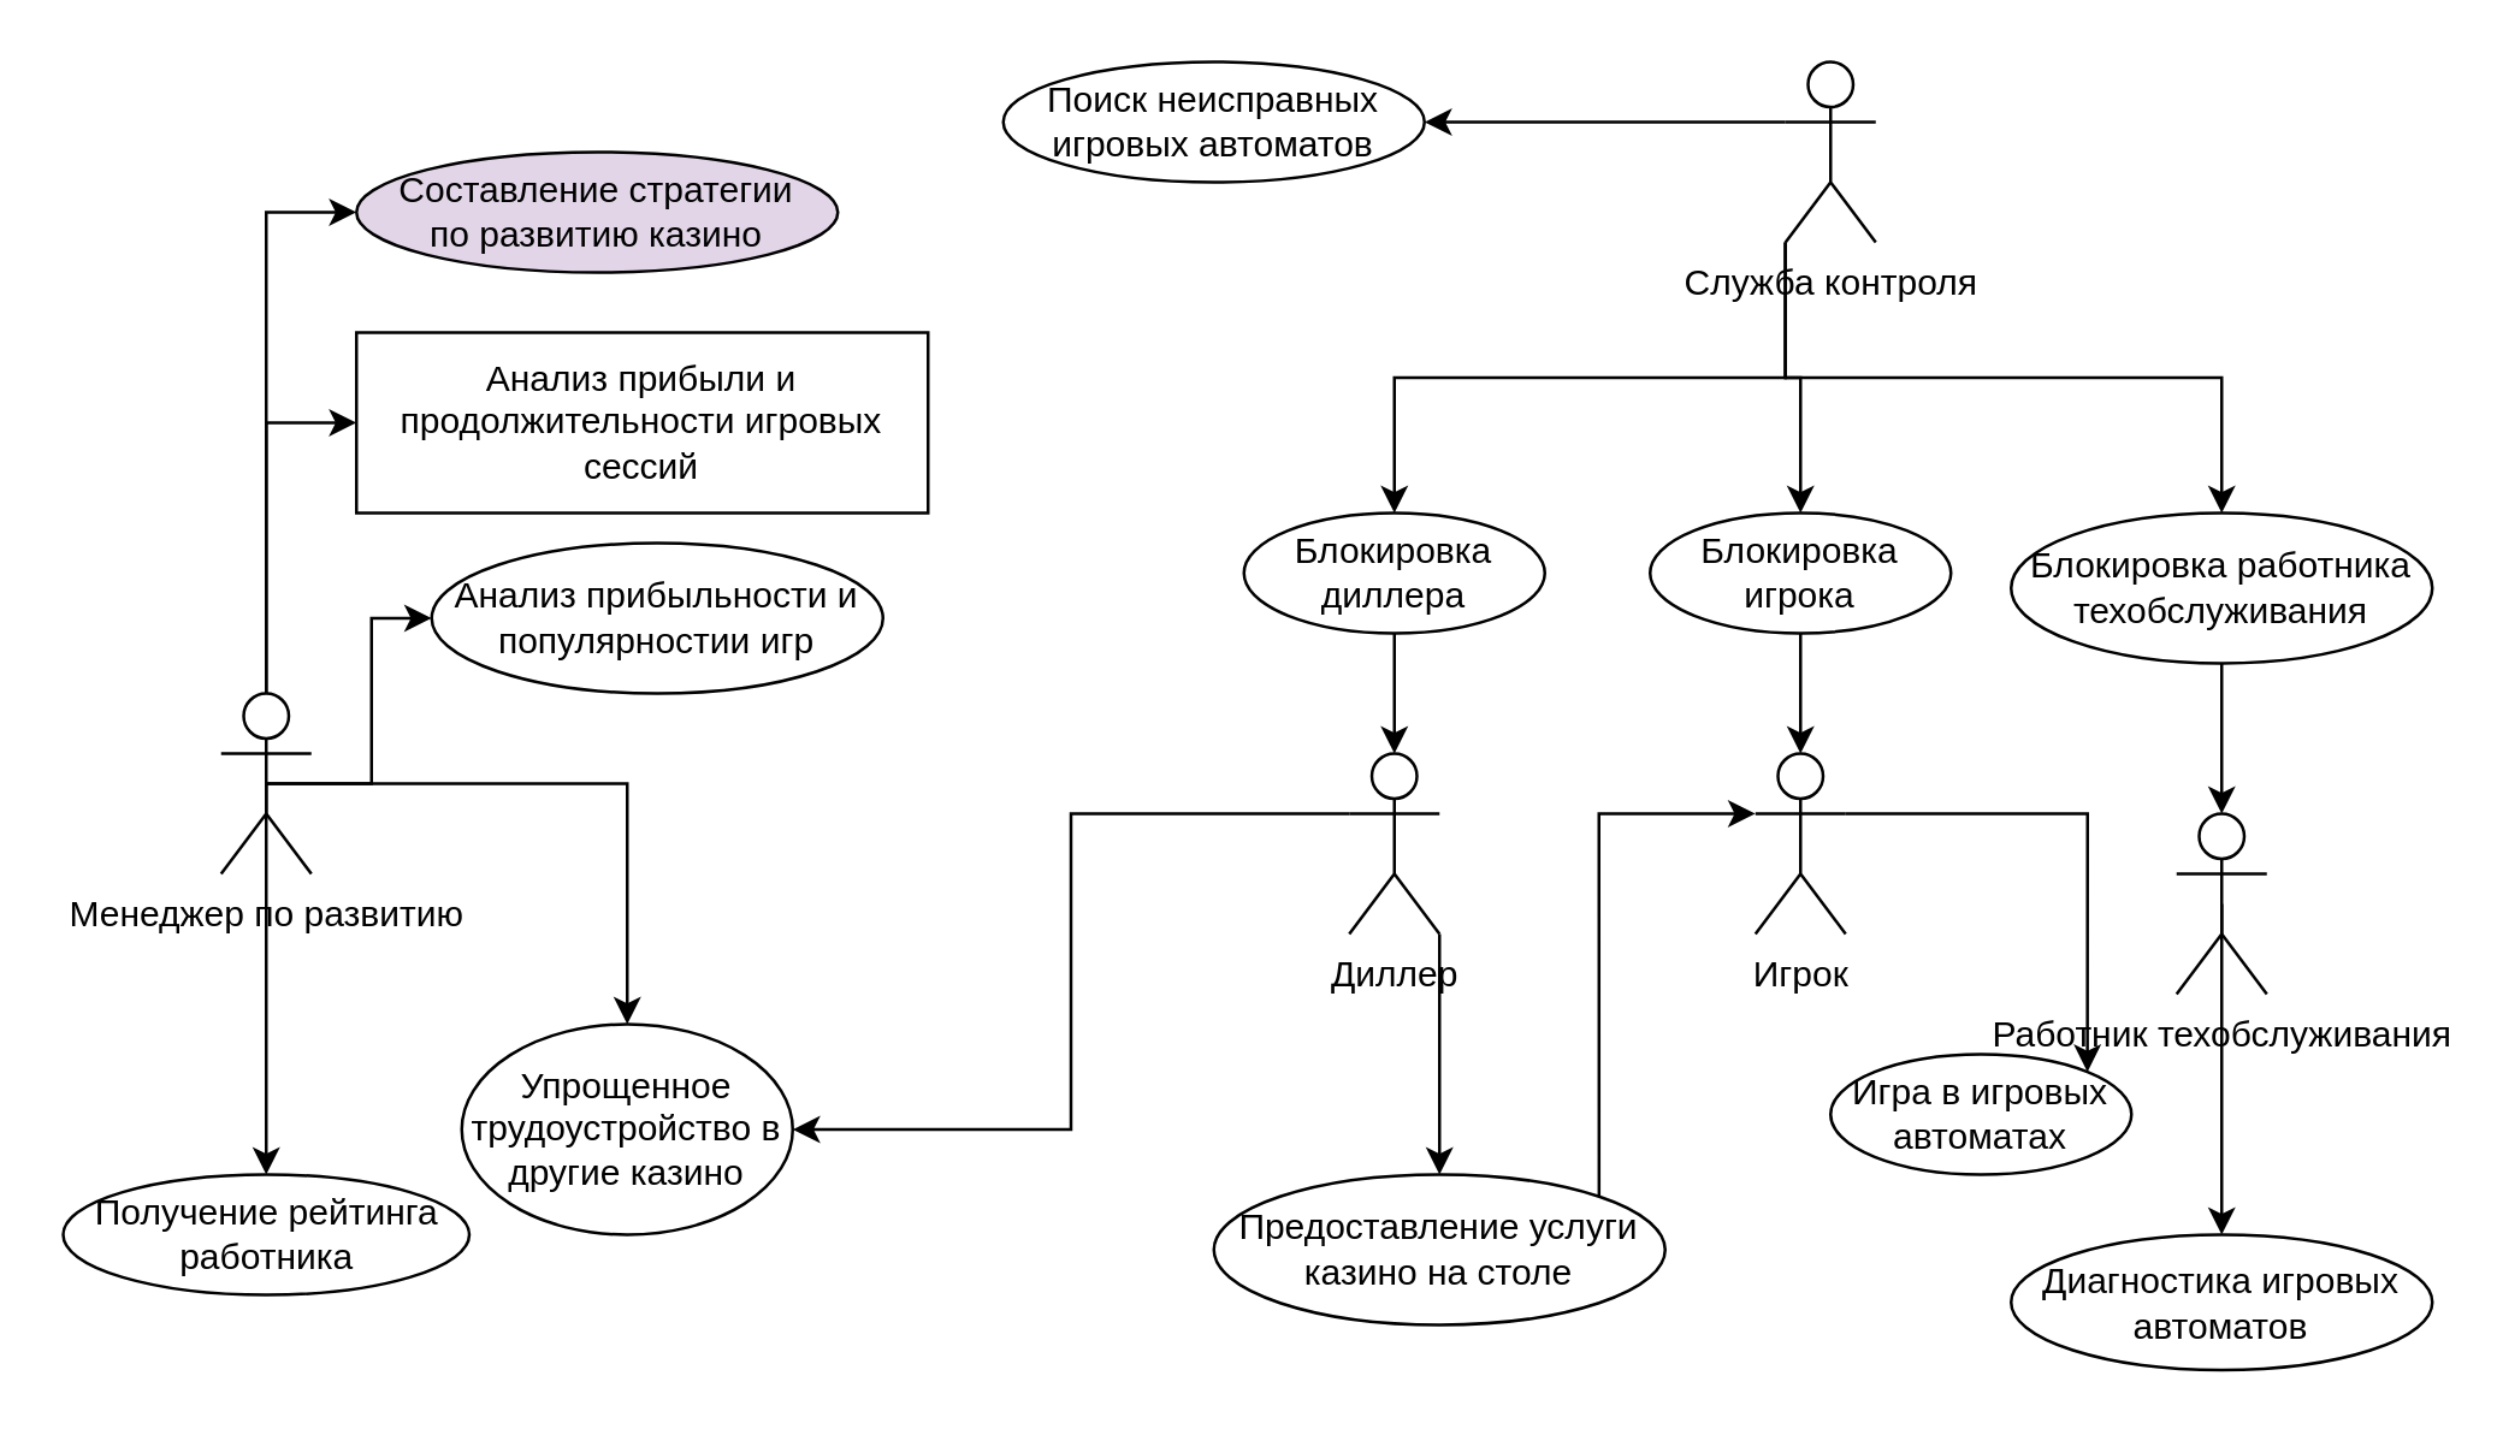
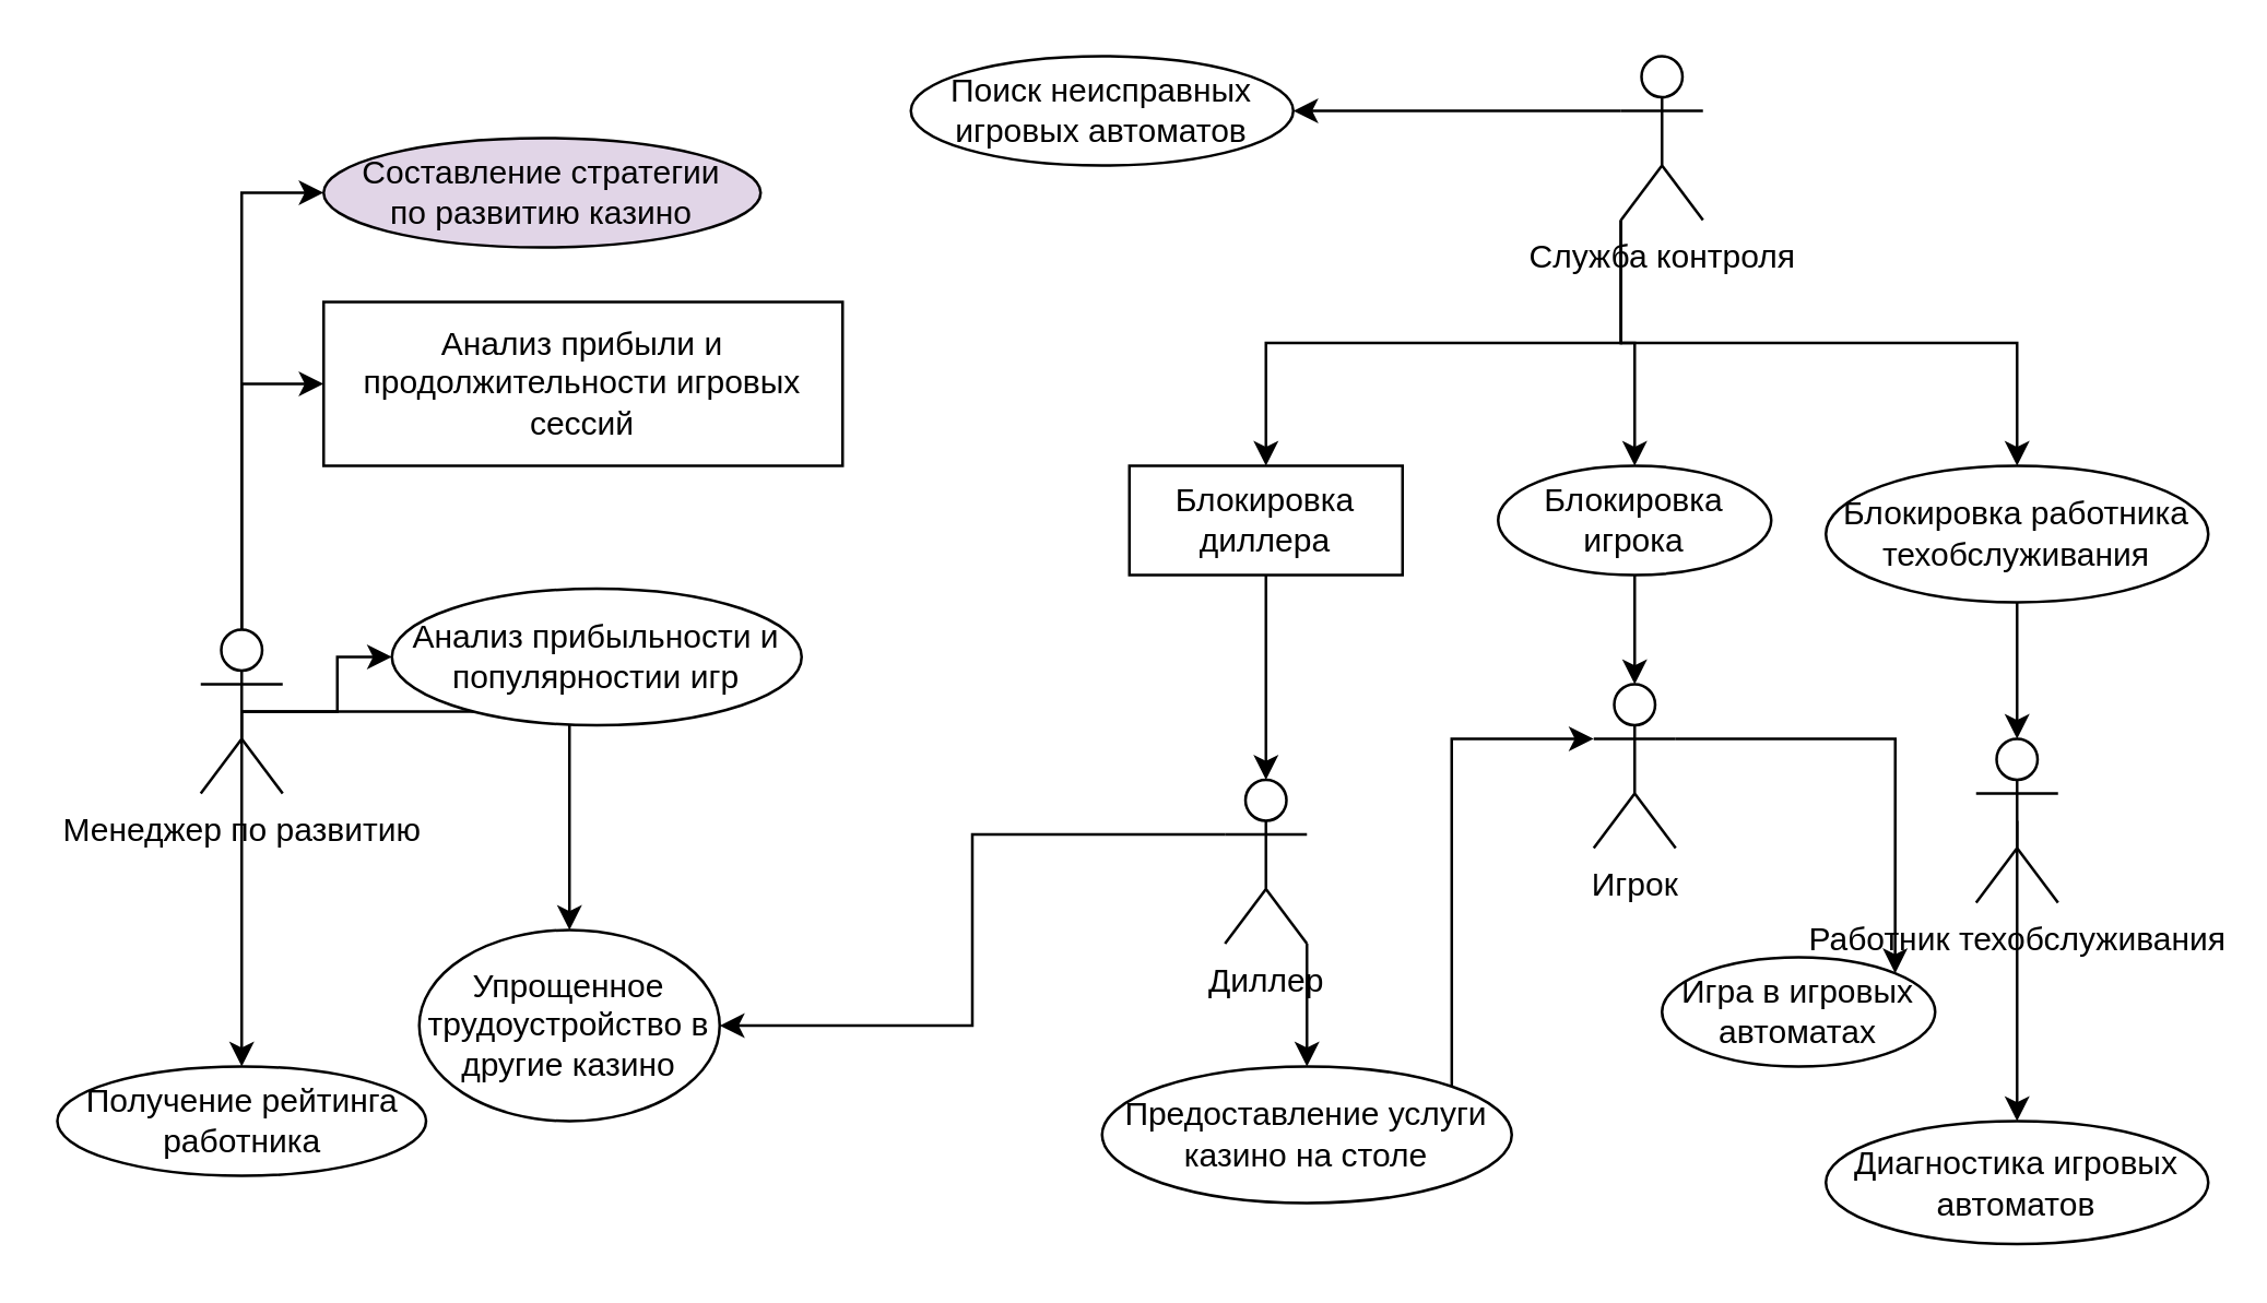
- <mxCell id="26" value="Блокировка диллера" style="ellipse;whiteSpace=wrap;html=1;align=center;" vertex="1" parent="1"><mxGeometry x="413" y="170" width="100" height="40" as="geometry" /></mxCell>
+ <mxCell id="26" value="Блокировка диллера" style="whiteSpace=wrap;html=1;align=center;rounded=0;" vertex="1" parent="1"><mxGeometry x="413" y="170" width="100" height="40" as="geometry" /></mxCell>
- <mxCell id="19" value="Анализ прибыльности и популярностии игр" style="ellipse;whiteSpace=wrap;html=1;align=center;" vertex="1" parent="1"><mxGeometry x="143" y="180" width="150" height="50" as="geometry" /></mxCell>
+ <mxCell id="19" value="Анализ прибыльности и популярностии игр" style="ellipse;whiteSpace=wrap;html=1;align=center;" vertex="1" parent="1"><mxGeometry x="143" y="215" width="150" height="50" as="geometry" /></mxCell>
- <mxCell id="23" value="Диллер" style="shape=umlActor;verticalLabelPosition=bottom;verticalAlign=top;html=1;outlineConnect=0;" vertex="1" parent="1"><mxGeometry x="448" y="250" width="30" height="60" as="geometry" /></mxCell>
+ <mxCell id="23" value="Диллер" style="shape=umlActor;verticalLabelPosition=bottom;verticalAlign=top;html=1;outlineConnect=0;" vertex="1" parent="1"><mxGeometry x="448" y="285" width="30" height="60" as="geometry" /></mxCell>
